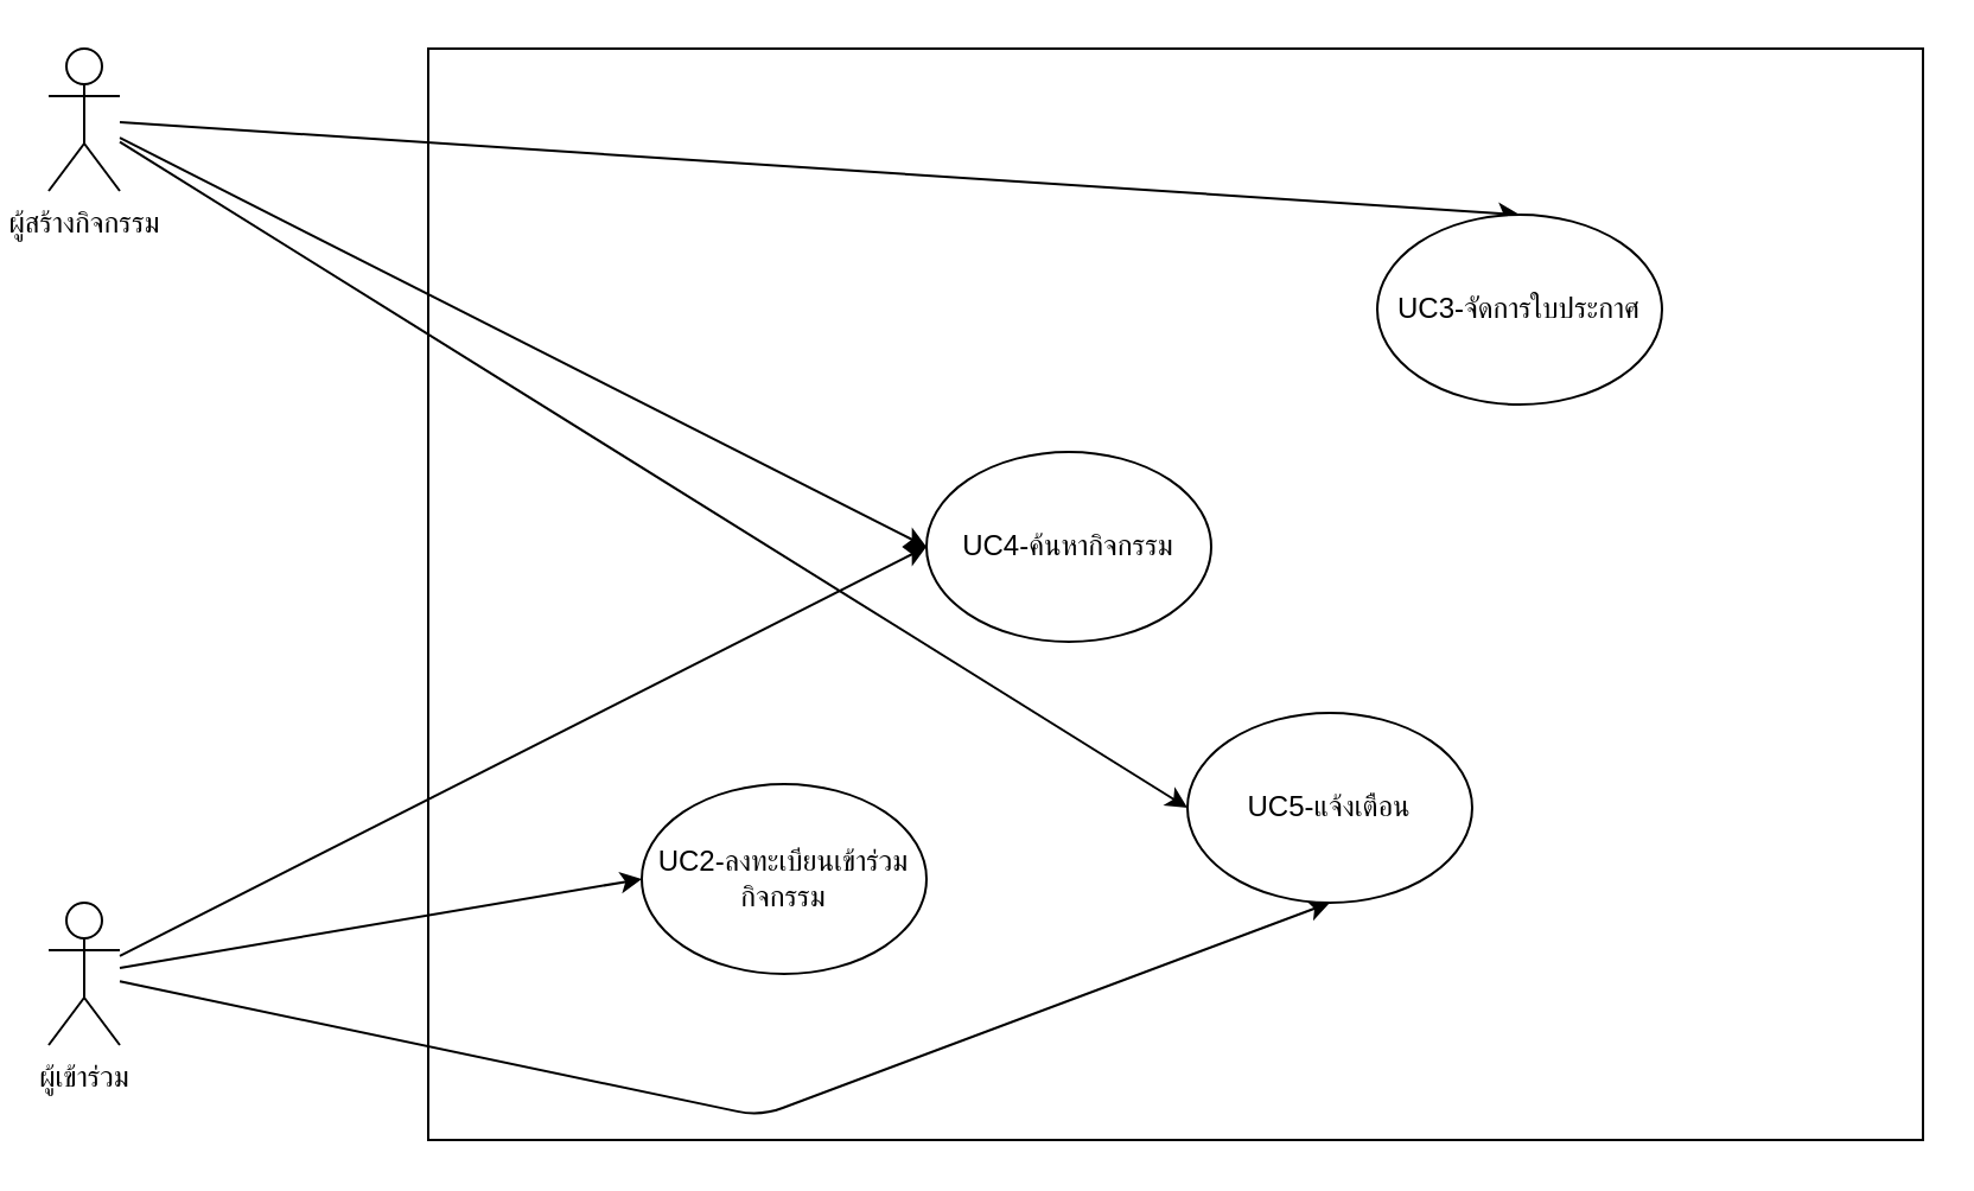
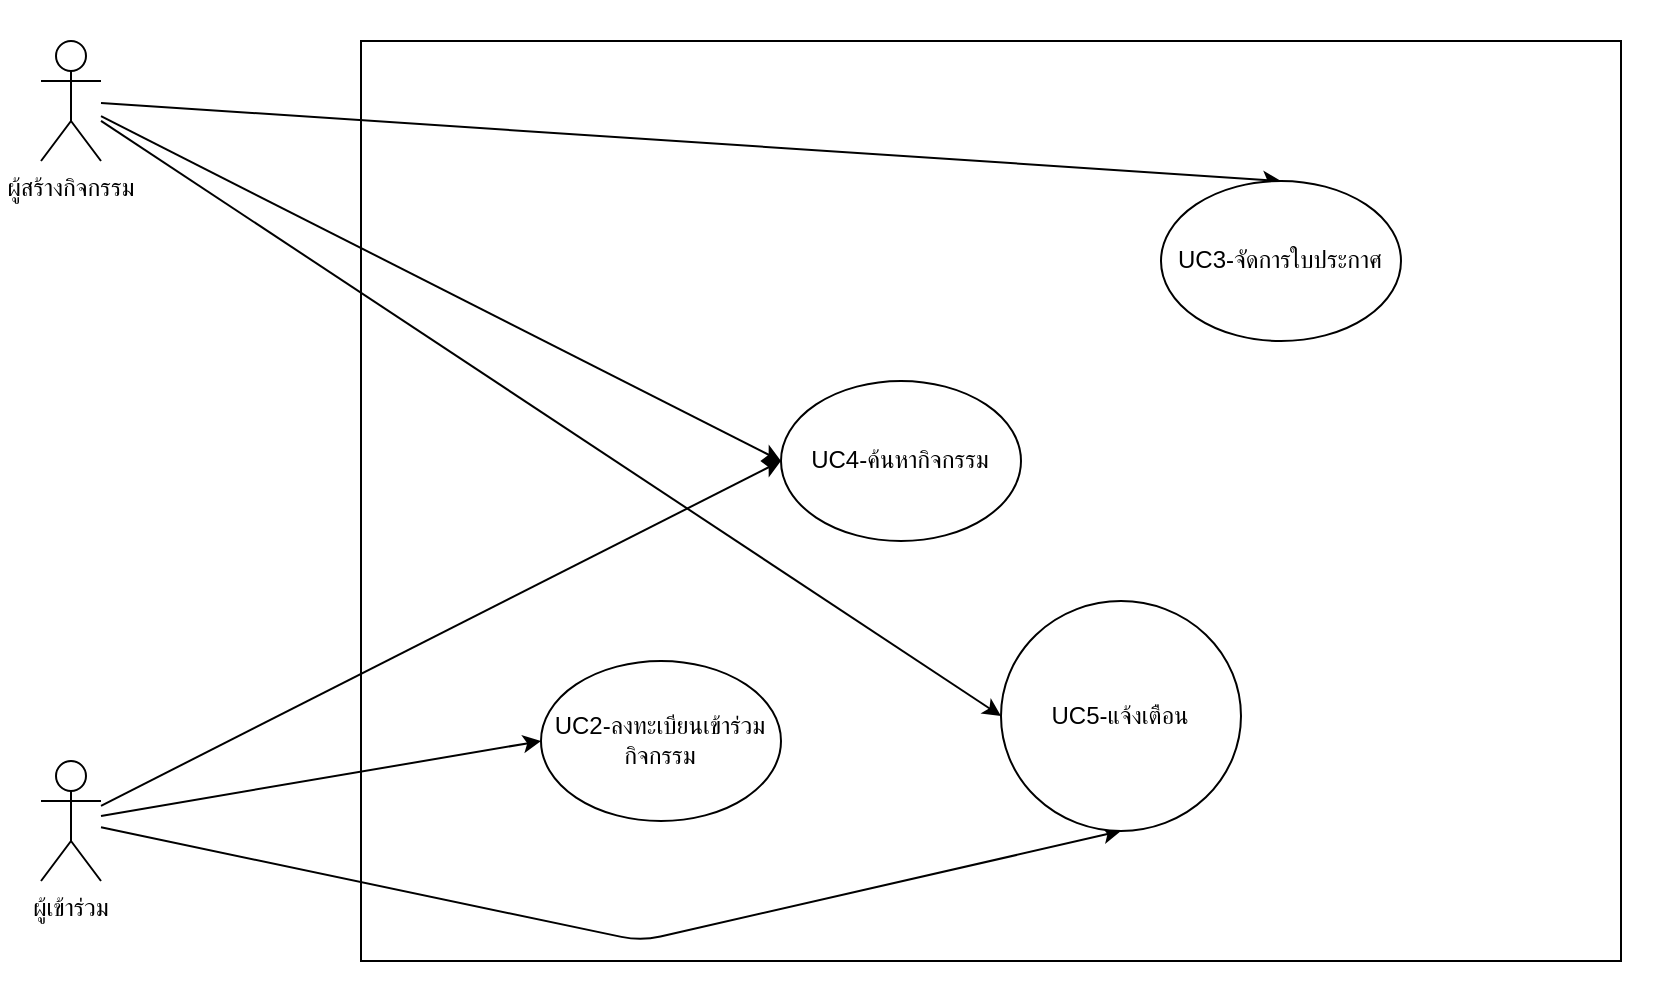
- <mxCell id="14" value="UC5-แจ้งเตือน" style="ellipse;whiteSpace=wrap;html=1;" vertex="1" parent="1"><mxGeometry x="500" y="300" width="120" height="80" as="geometry" /></mxCell>
+ <mxCell id="14" value="UC5-แจ้งเตือน" style="ellipse;whiteSpace=wrap;html=1;" vertex="1" parent="1"><mxGeometry x="500" y="300" width="120" height="115" as="geometry" /></mxCell>
